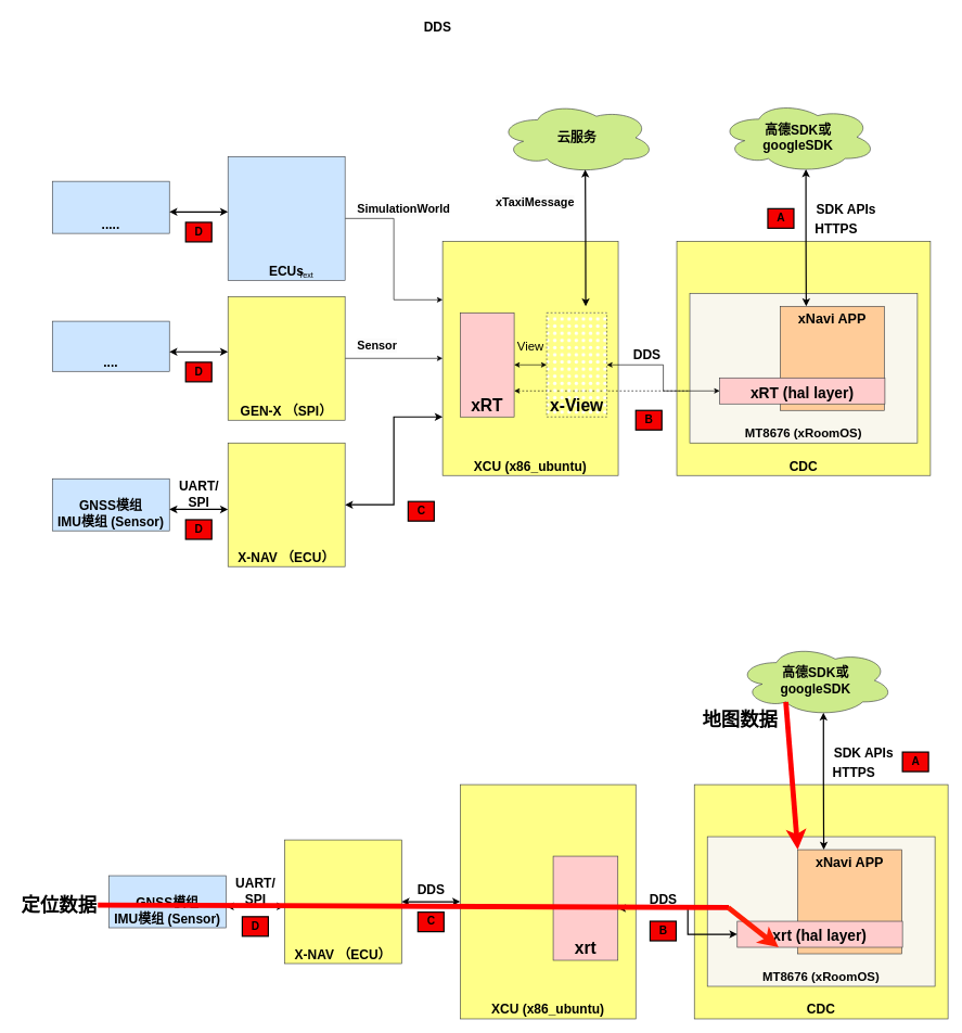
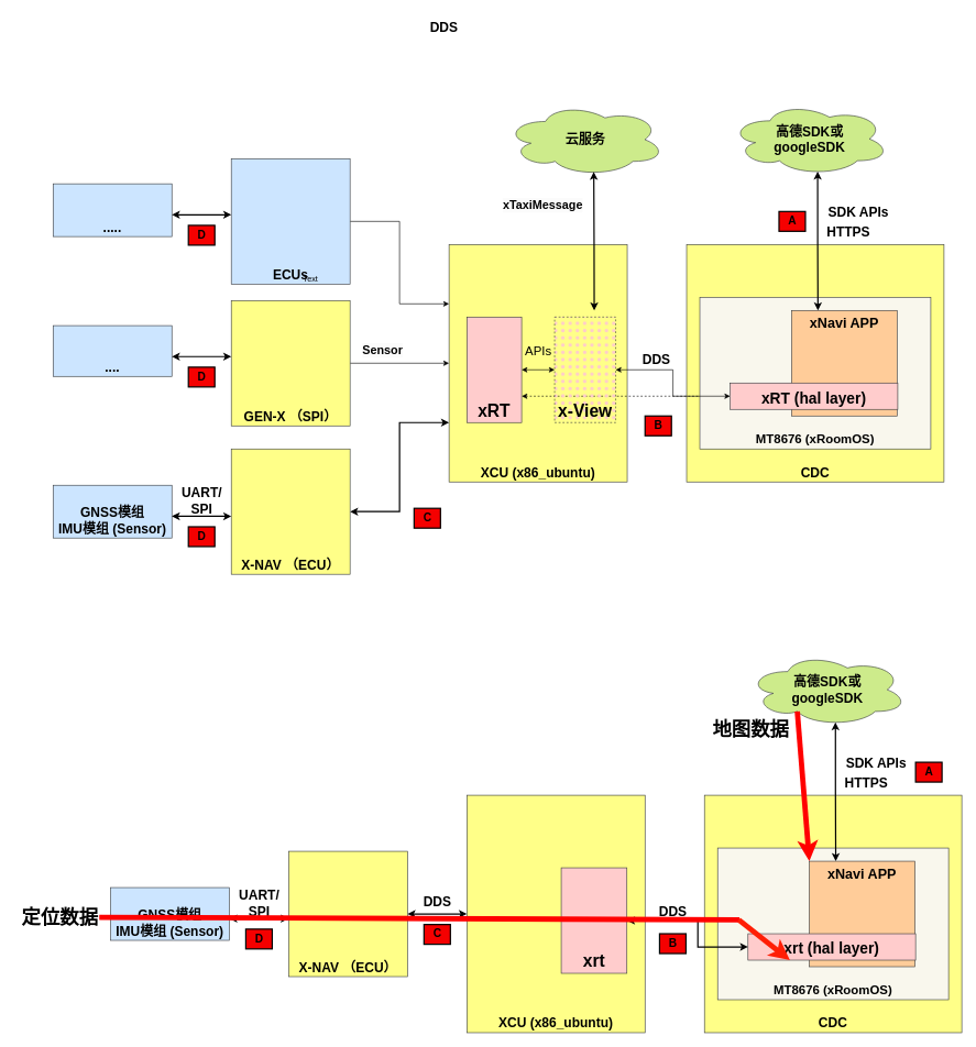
- <mxCell id="67" value="&lt;h2 data-pm-slice=&quot;1 1 []&quot; style=&quot;border-color: var(--border-color); color: rgb(0, 0, 0); font-family: Helvetica; font-style: normal; font-variant-ligatures: normal; font-variant-caps: normal; letter-spacing: normal; orphans: 2; text-align: left; text-indent: 0px; text-transform: none; widows: 2; word-spacing: 0px; -webkit-text-stroke-width: 0px; background-color: rgb(251, 251, 251); text-decoration-thickness: initial; text-decoration-style: initial; text-decoration-color: initial;&quot;&gt;&lt;span class=&quot;heading-content&quot; style=&quot;border-color: var(--border-color);&quot;&gt;&lt;strong style=&quot;border-color: var(--border-color);&quot;&gt;&lt;span data-document-id=&quot;bcdc485d-f6ed-4f0a-9eed-d806bf1ca9da&quot; data-user-id=&quot;a8345aaa-2646-4019-9f66-9997a2333008&quot; id=&quot;comment-3fdfaa03-6cde-491c-b5d8-29cafd4711e6&quot; class=&quot;comment-marker&quot; style=&quot;border-color: var(--border-color);&quot;&gt;SimulationWorld&lt;/span&gt;&lt;/strong&gt;&lt;/span&gt;&lt;/h2&gt;" style="text;whiteSpace=wrap;html=1;" vertex="1" parent="1"><mxGeometry x="547" y="288" width="180" height="70" as="geometry" /></mxCell>
- <mxCell id="54" value="View" style="text;html=1;align=center;verticalAlign=middle;resizable=0;points=[];autosize=1;strokeColor=none;fillColor=none;fontSize=19;" vertex="1" parent="1"><mxGeometry x="785" y="513" width="60" height="40" as="geometry" /></mxCell>
+ <mxCell id="54" value="APIs" style="text;html=1;align=center;verticalAlign=middle;resizable=0;points=[];autosize=1;strokeColor=none;fillColor=none;fontSize=19;" vertex="1" parent="1"><mxGeometry x="785" y="513" width="60" height="40" as="geometry" /></mxCell>
- <mxCell id="52" value="x-View" style="rounded=0;whiteSpace=wrap;html=1;fontStyle=1;verticalAlign=bottom;fontSize=26;fillColor=#ffffff;strokeColor=#36393d;dashed=1;fillStyle=dots;" vertex="1" parent="1"><mxGeometry x="840" y="480" width="92.5" height="160" as="geometry" /></mxCell>
+ <mxCell id="52" value="x-View" style="rounded=0;whiteSpace=wrap;html=1;fontStyle=1;verticalAlign=bottom;fontSize=26;fillColor=#ffcccc;strokeColor=#36393d;dashed=1;fillStyle=dots;" vertex="1" parent="1"><mxGeometry x="840" y="480" width="92.5" height="160" as="geometry" /></mxCell>
